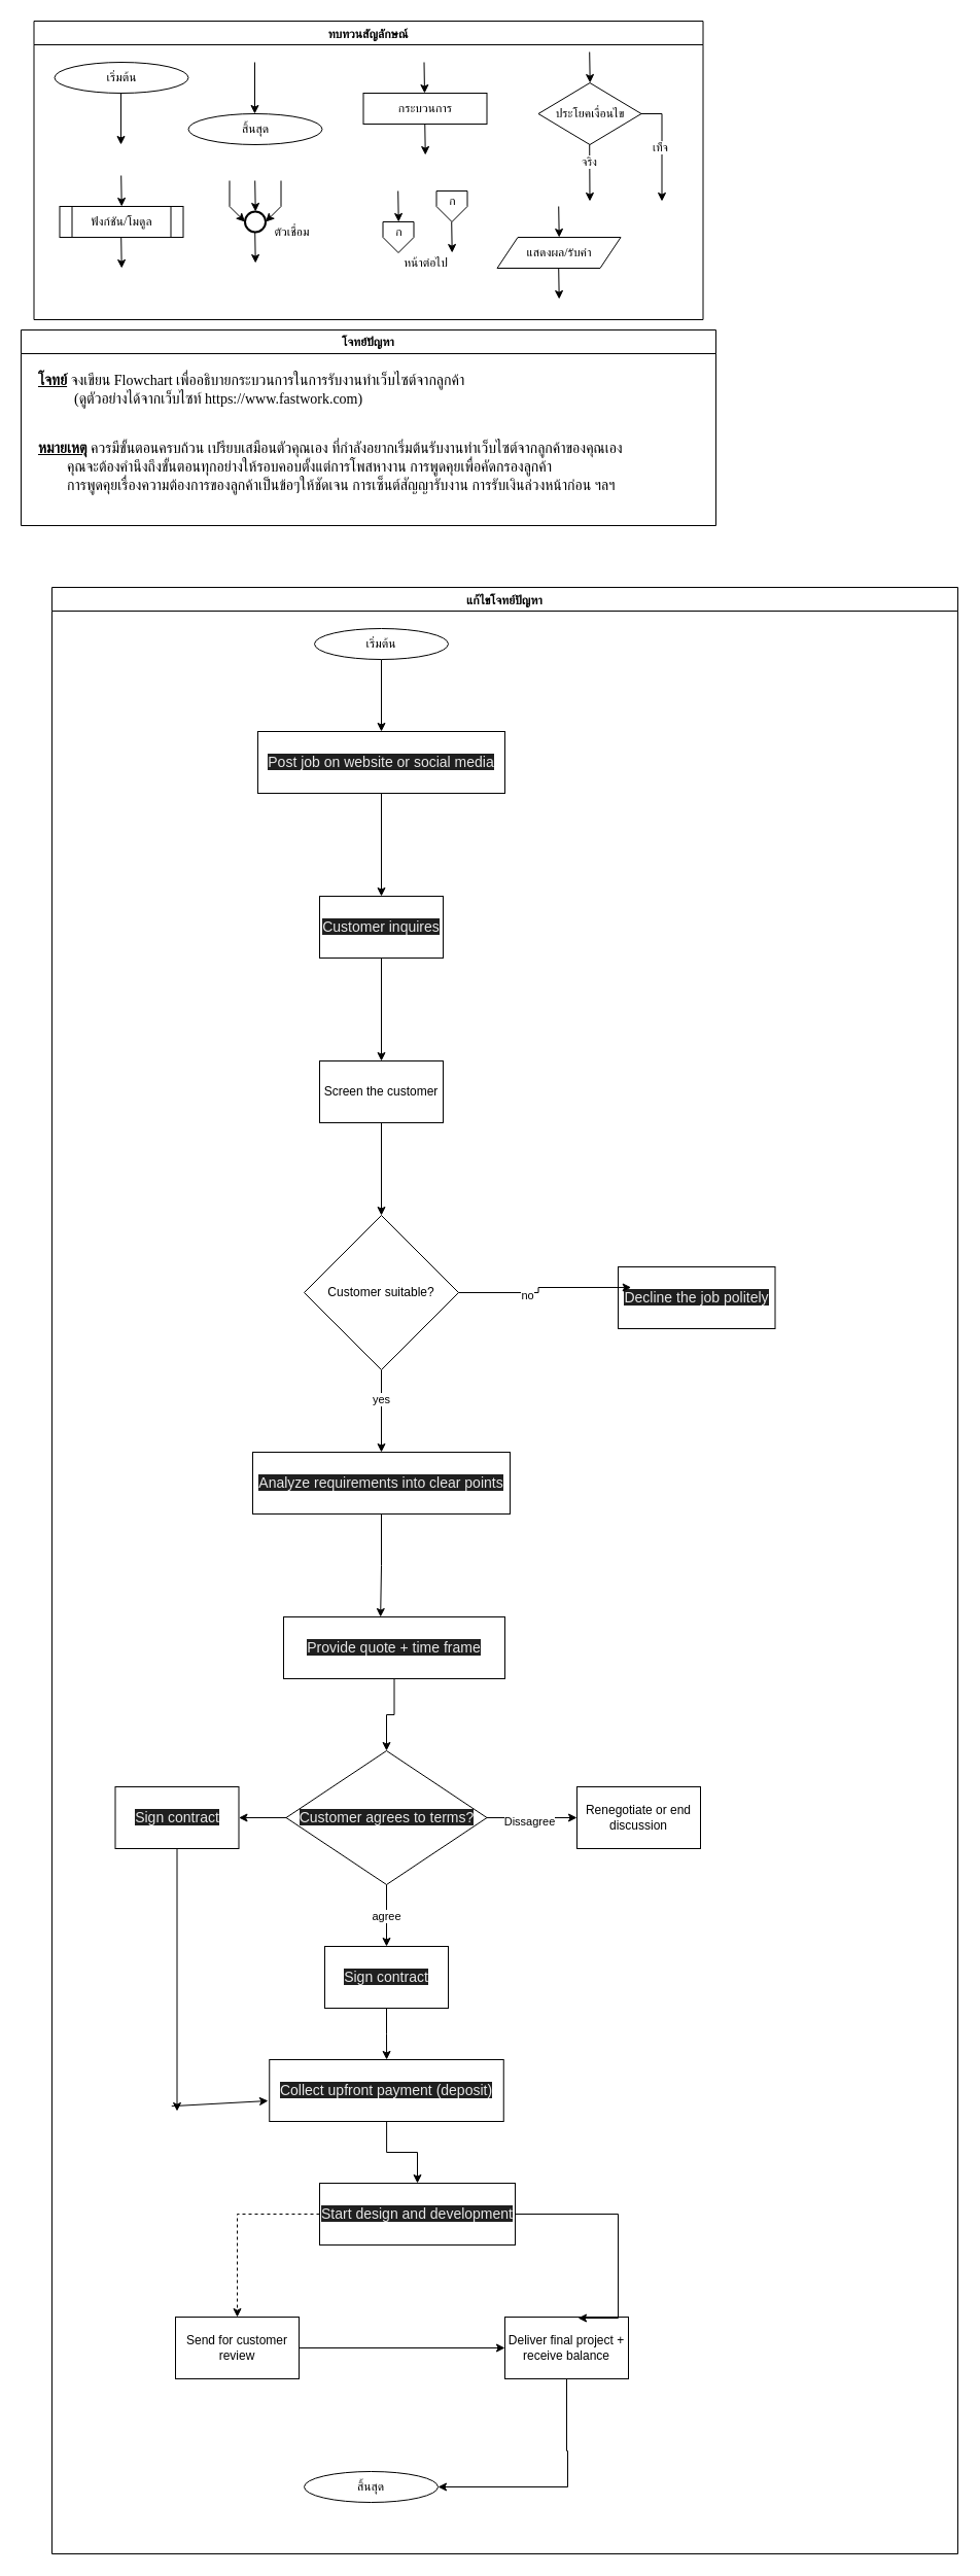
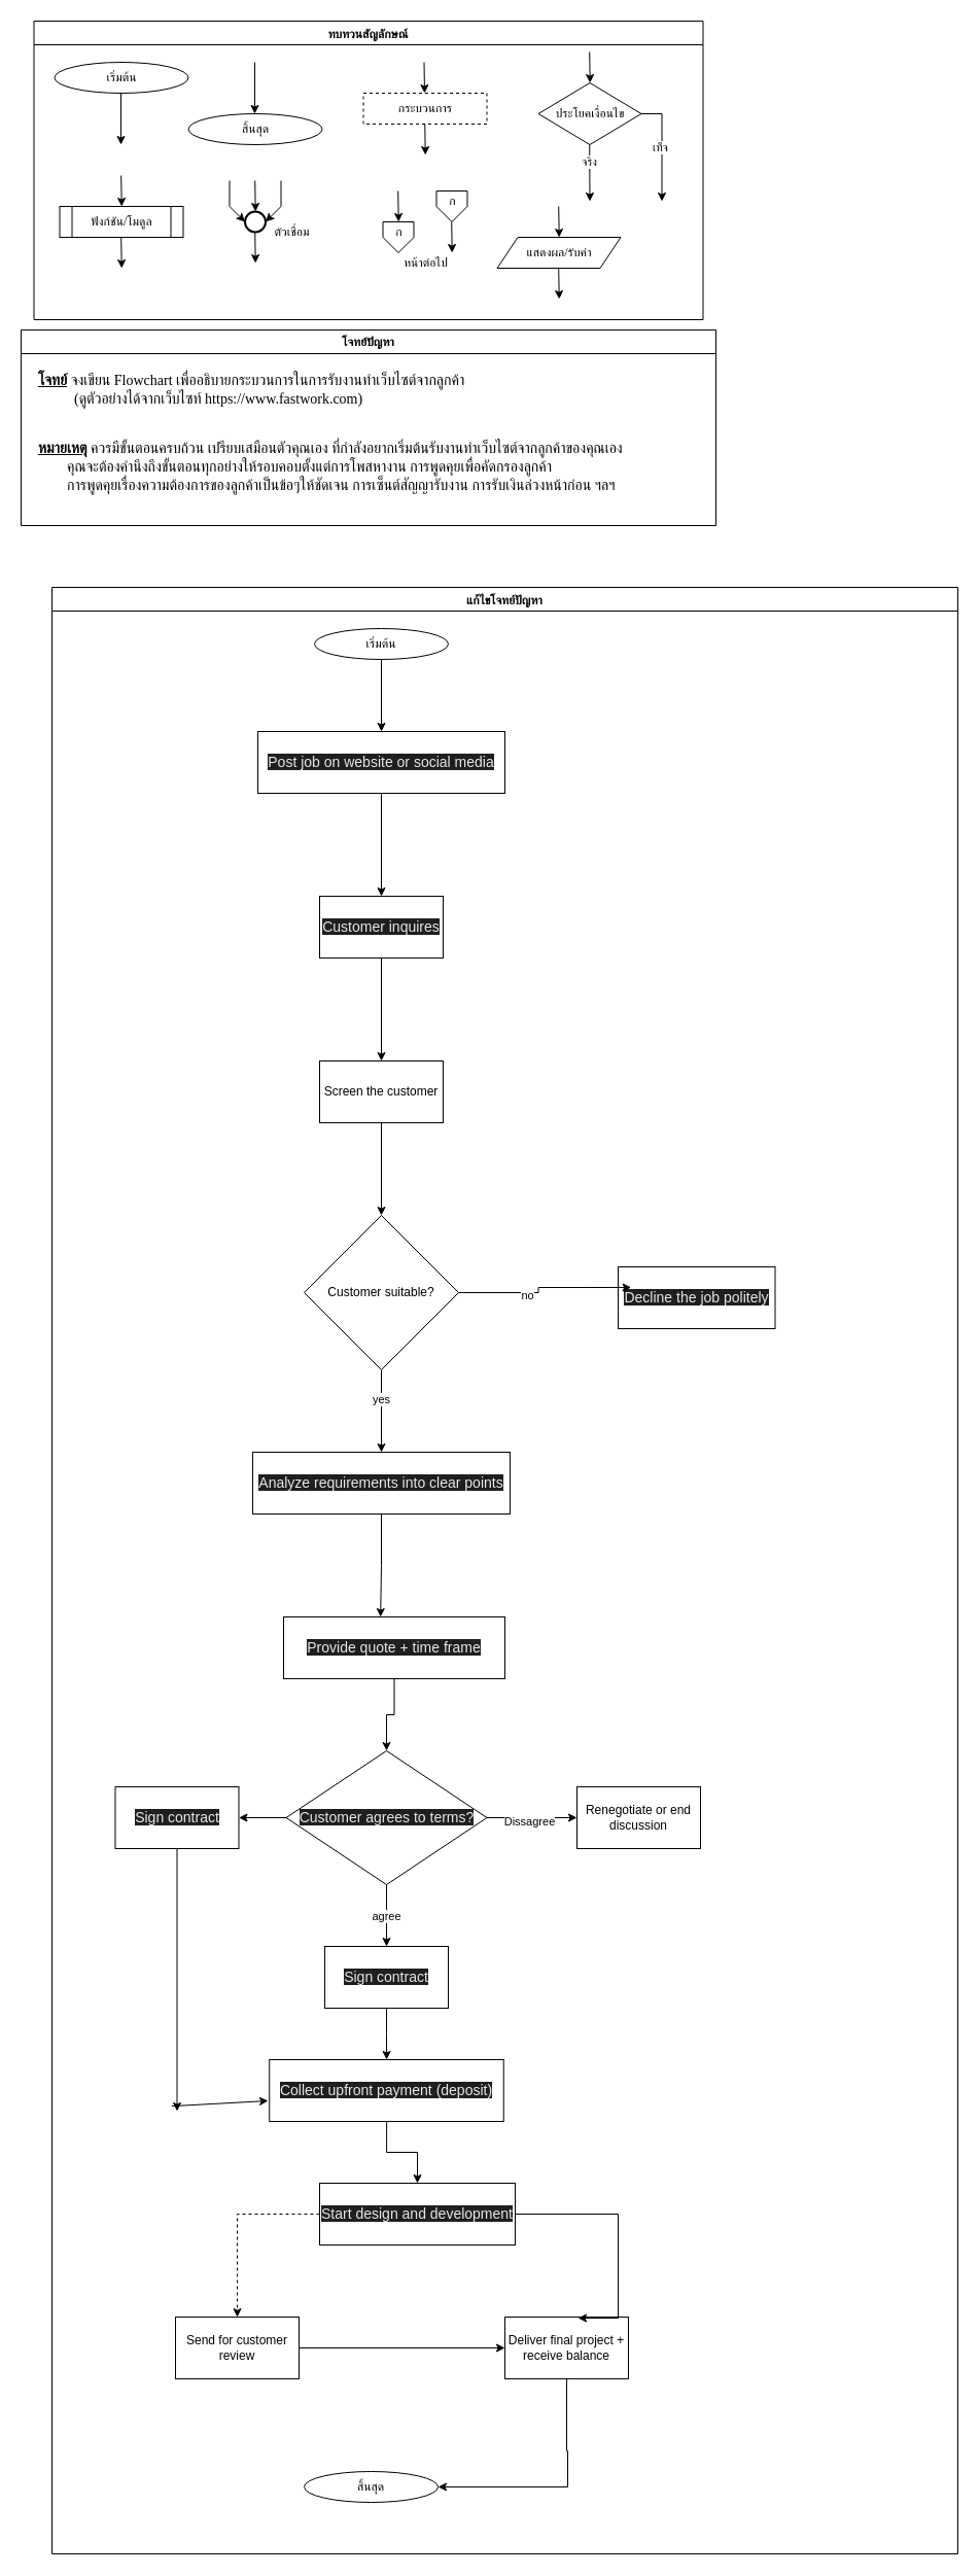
- <mxCell id="7" value="กระบวนการ" style="rounded=0;whiteSpace=wrap;html=1;fontFamily=Sarabun;fontSource=https%3A%2F%2Ffonts.googleapis.com%2Fcss%3Ffamily%3DSarabun;" vertex="1" parent="2"><mxGeometry x="320" y="70" width="120" height="30" as="geometry" /></mxCell>
+ <mxCell id="7" value="กระบวนการ" style="rounded=0;whiteSpace=wrap;html=1;fontFamily=Sarabun;fontSource=https%3A%2F%2Ffonts.googleapis.com%2Fcss%3Ffamily%3DSarabun;dashed=1;" vertex="1" parent="2"><mxGeometry x="320" y="70" width="120" height="30" as="geometry" /></mxCell>
